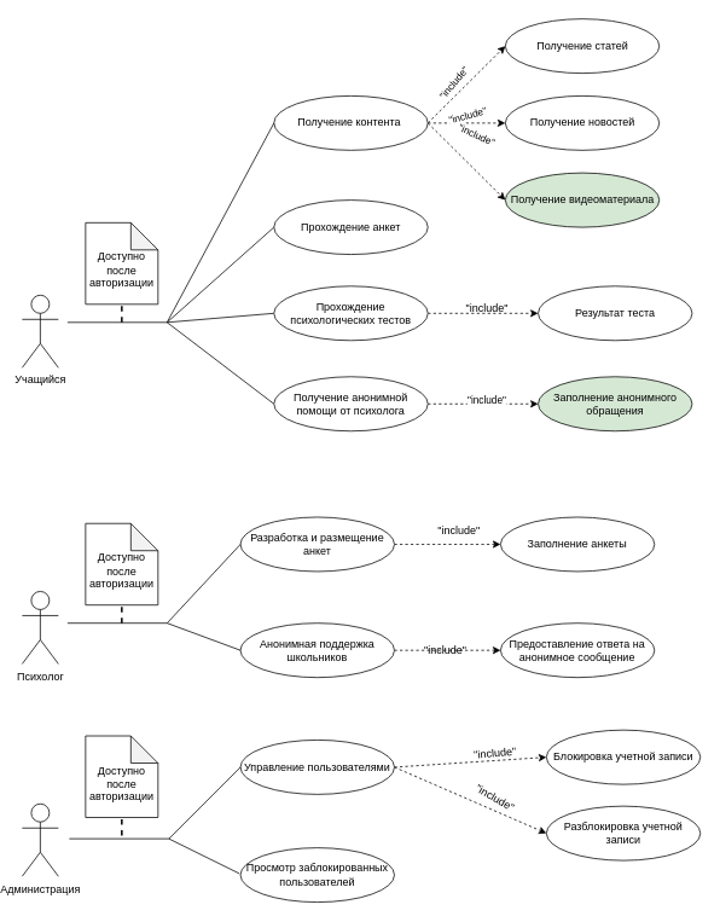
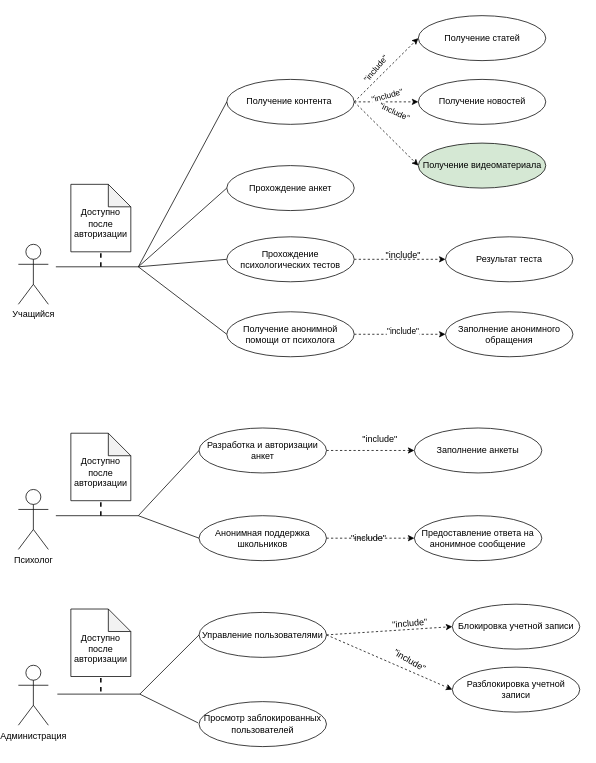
- <mxCell id="50" value="Заполнение анонимного обращения" style="ellipse;whiteSpace=wrap;html=1;fillColor=#d5e8d4;" parent="1" vertex="1"><mxGeometry x="589.75" y="415" width="170" height="60" as="geometry" /></mxCell>
+ <mxCell id="50" value="Заполнение анонимного обращения" style="ellipse;whiteSpace=wrap;html=1;" parent="1" vertex="1"><mxGeometry x="589.75" y="415" width="170" height="60" as="geometry" /></mxCell>
- <mxCell id="23" value="Разработка и размещение анкет" style="ellipse;whiteSpace=wrap;html=1;" parent="1" vertex="1"><mxGeometry x="261" y="570" width="170" height="60" as="geometry" /></mxCell>
+ <mxCell id="23" value="Разработка и авторизации анкет" style="ellipse;whiteSpace=wrap;html=1;" parent="1" vertex="1"><mxGeometry x="261" y="570" width="170" height="60" as="geometry" /></mxCell>
